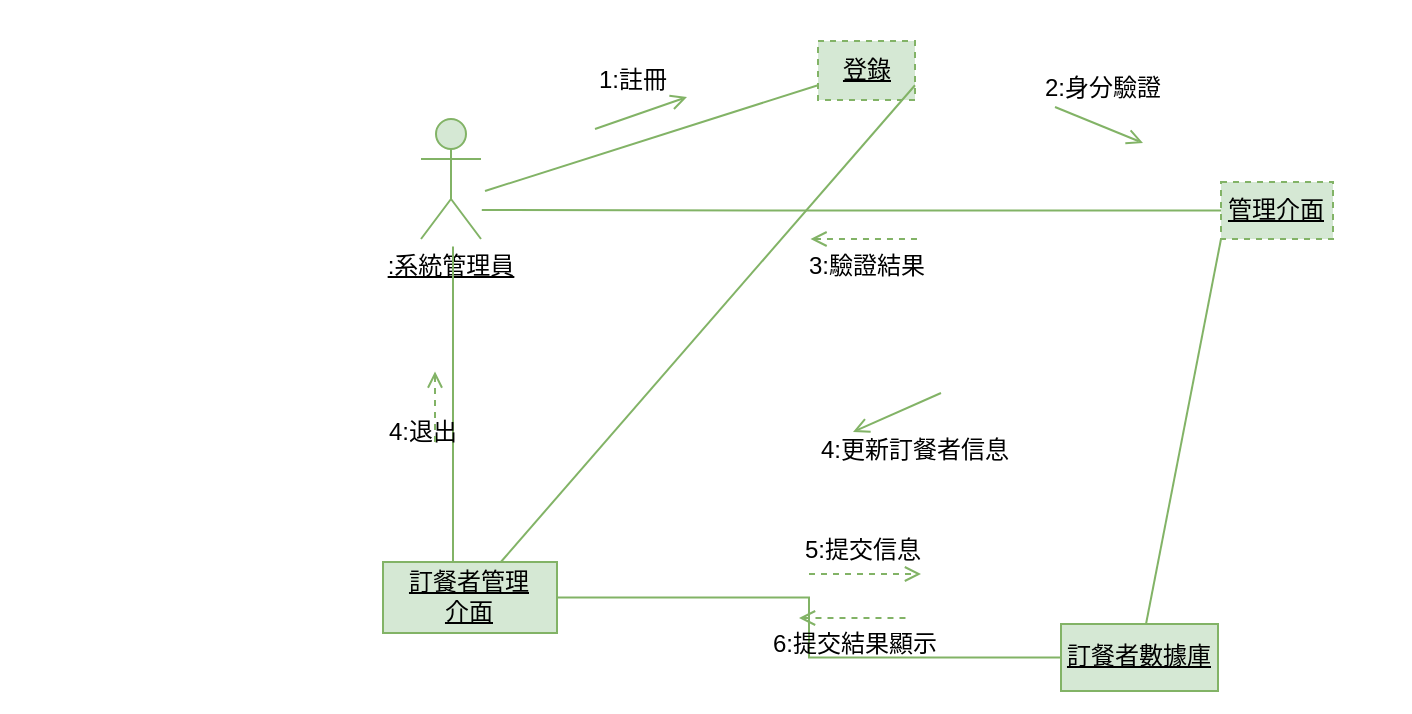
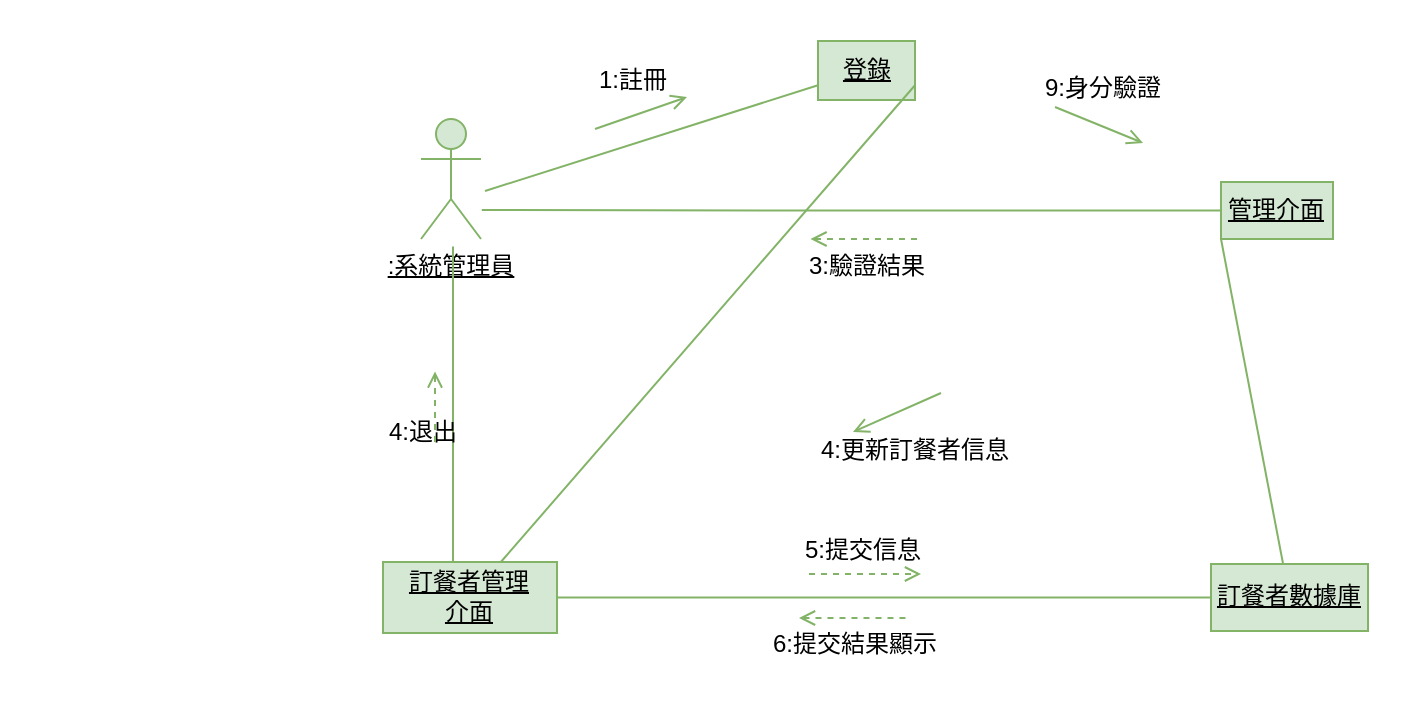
- <mxCell id="24" value="&lt;u&gt;登錄&lt;/u&gt;" style="rounded=0;whiteSpace=wrap;html=1;strokeColor=#82b366;fillColor=#d5e8d4;dashed=1;" vertex="1" parent="1"><mxGeometry x="243.5" y="20" width="48.5" height="29.5" as="geometry" /></mxCell>
+ <mxCell id="24" value="&lt;u&gt;登錄&lt;/u&gt;" style="rounded=0;whiteSpace=wrap;html=1;strokeColor=#82b366;fillColor=#d5e8d4;" vertex="1" parent="1"><mxGeometry x="243.5" y="20" width="48.5" height="29.5" as="geometry" /></mxCell>
- <mxCell id="30" value="&lt;font color=&quot;#000000&quot;&gt;2:身分驗證&lt;/font&gt;" style="text;html=1;align=center;verticalAlign=middle;resizable=0;points=[];autosize=1;strokeColor=none;fillColor=none;fontColor=#FFFFFF;" vertex="1" parent="1"><mxGeometry x="348" y="31" width="76" height="26" as="geometry" /></mxCell>
+ <mxCell id="30" value="&lt;font color=&quot;#000000&quot;&gt;9:身分驗證&lt;/font&gt;" style="text;html=1;align=center;verticalAlign=middle;resizable=0;points=[];autosize=1;strokeColor=none;fillColor=none;fontColor=#FFFFFF;" vertex="1" parent="1"><mxGeometry x="348" y="31" width="76" height="26" as="geometry" /></mxCell>
- <mxCell id="6" value="&lt;u&gt;管理介面&lt;/u&gt;" style="rounded=0;whiteSpace=wrap;html=1;strokeColor=#82b366;fillColor=#d5e8d4;dashed=1;" vertex="1" parent="1"><mxGeometry x="445" y="90.5" width="56" height="28.5" as="geometry" /></mxCell>
+ <mxCell id="6" value="&lt;u&gt;管理介面&lt;/u&gt;" style="rounded=0;whiteSpace=wrap;html=1;strokeColor=#82b366;fillColor=#d5e8d4;" vertex="1" parent="1"><mxGeometry x="445" y="90.5" width="56" height="28.5" as="geometry" /></mxCell>
- <mxCell id="9" value="&lt;u&gt;訂餐者數據庫&lt;/u&gt;" style="rounded=0;whiteSpace=wrap;html=1;strokeColor=#82b366;fillColor=#d5e8d4;" vertex="1" parent="1"><mxGeometry x="365" y="311.5" width="78.5" height="33.5" as="geometry" /></mxCell>
+ <mxCell id="9" value="&lt;u&gt;訂餐者數據庫&lt;/u&gt;" style="rounded=0;whiteSpace=wrap;html=1;strokeColor=#82b366;fillColor=#d5e8d4;" vertex="1" parent="1"><mxGeometry x="440" y="281.5" width="78.5" height="33.5" as="geometry" /></mxCell>
